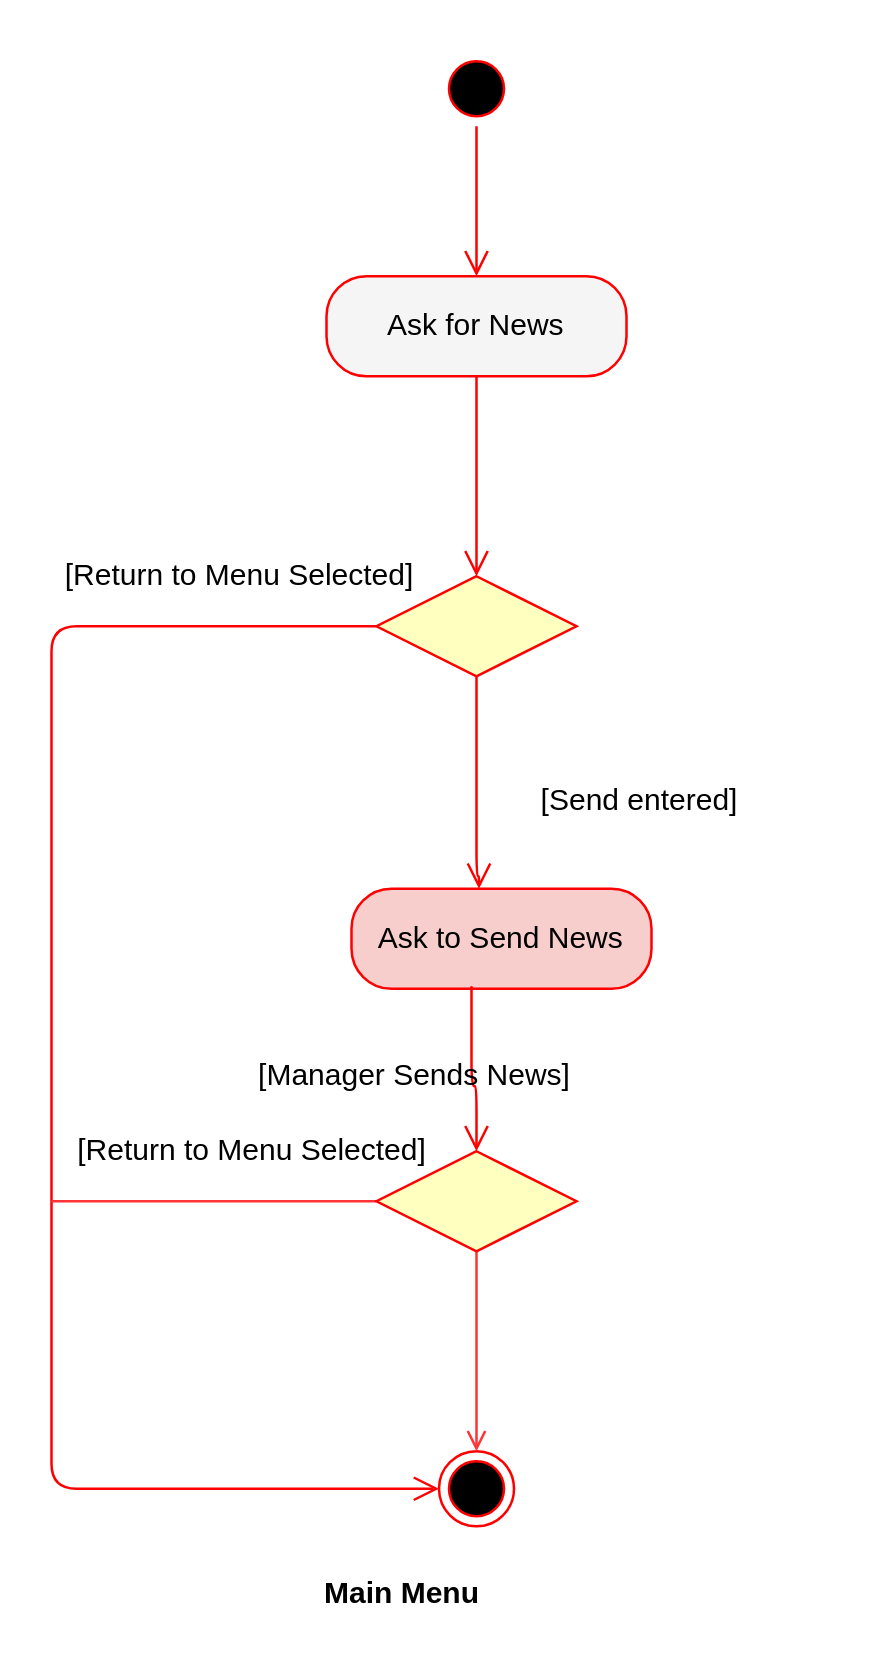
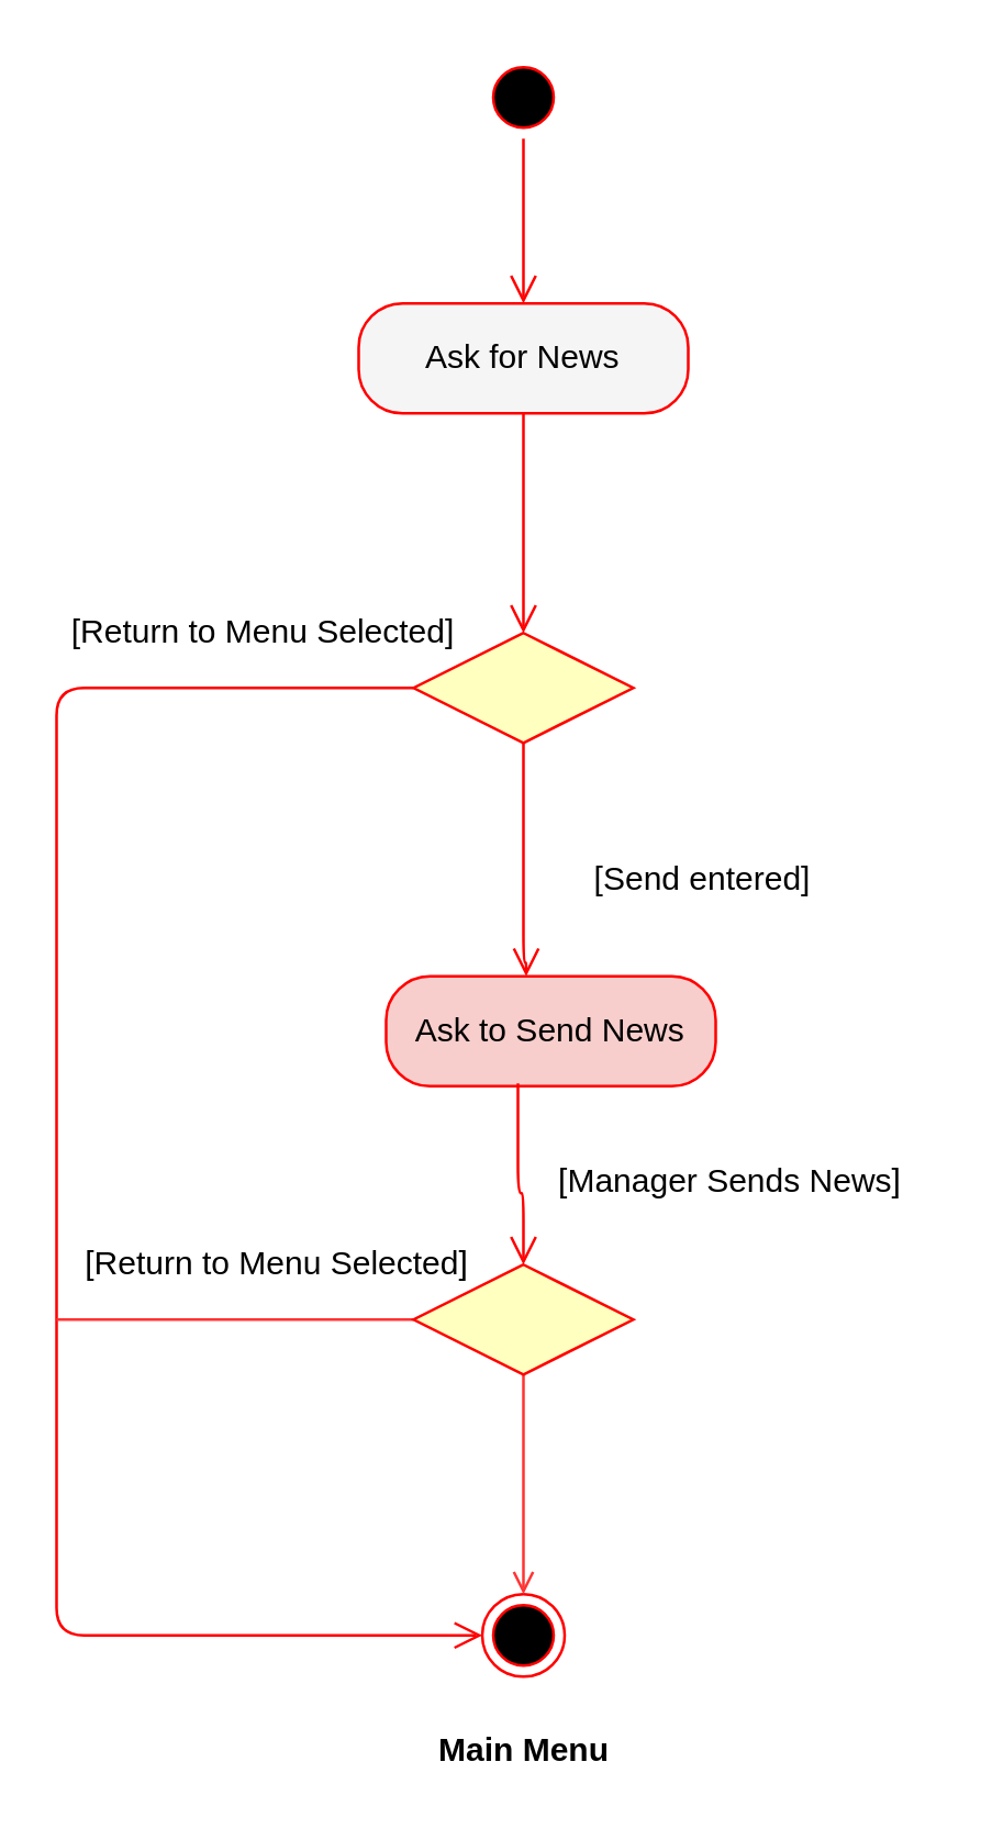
- <mxCell id="17" value="[Manager Sends News]" style="text;html=1;align=center;verticalAlign=middle;resizable=0;points=[];autosize=1;" vertex="1" parent="1"><mxGeometry x="95" y="420" width="140" height="20" as="geometry" /></mxCell>
+ <mxCell id="17" value="[Manager Sends News]" style="text;html=1;align=center;verticalAlign=middle;resizable=0;points=[];autosize=1;" vertex="1" parent="1"><mxGeometry x="195" y="420" width="140" height="20" as="geometry" /></mxCell>
- <mxCell id="19" value="&lt;b&gt;Main Menu&lt;/b&gt;" style="text;html=1;align=center;verticalAlign=middle;resizable=0;points=[];autosize=1;" vertex="1" parent="1"><mxGeometry x="120" y="627.32" width="80" height="20" as="geometry" /></mxCell>
+ <mxCell id="19" value="&lt;b&gt;Main Menu&lt;/b&gt;" style="text;html=1;align=center;verticalAlign=middle;resizable=0;points=[];autosize=1;" vertex="1" parent="1"><mxGeometry x="150" y="627.32" width="80" height="20" as="geometry" /></mxCell>
